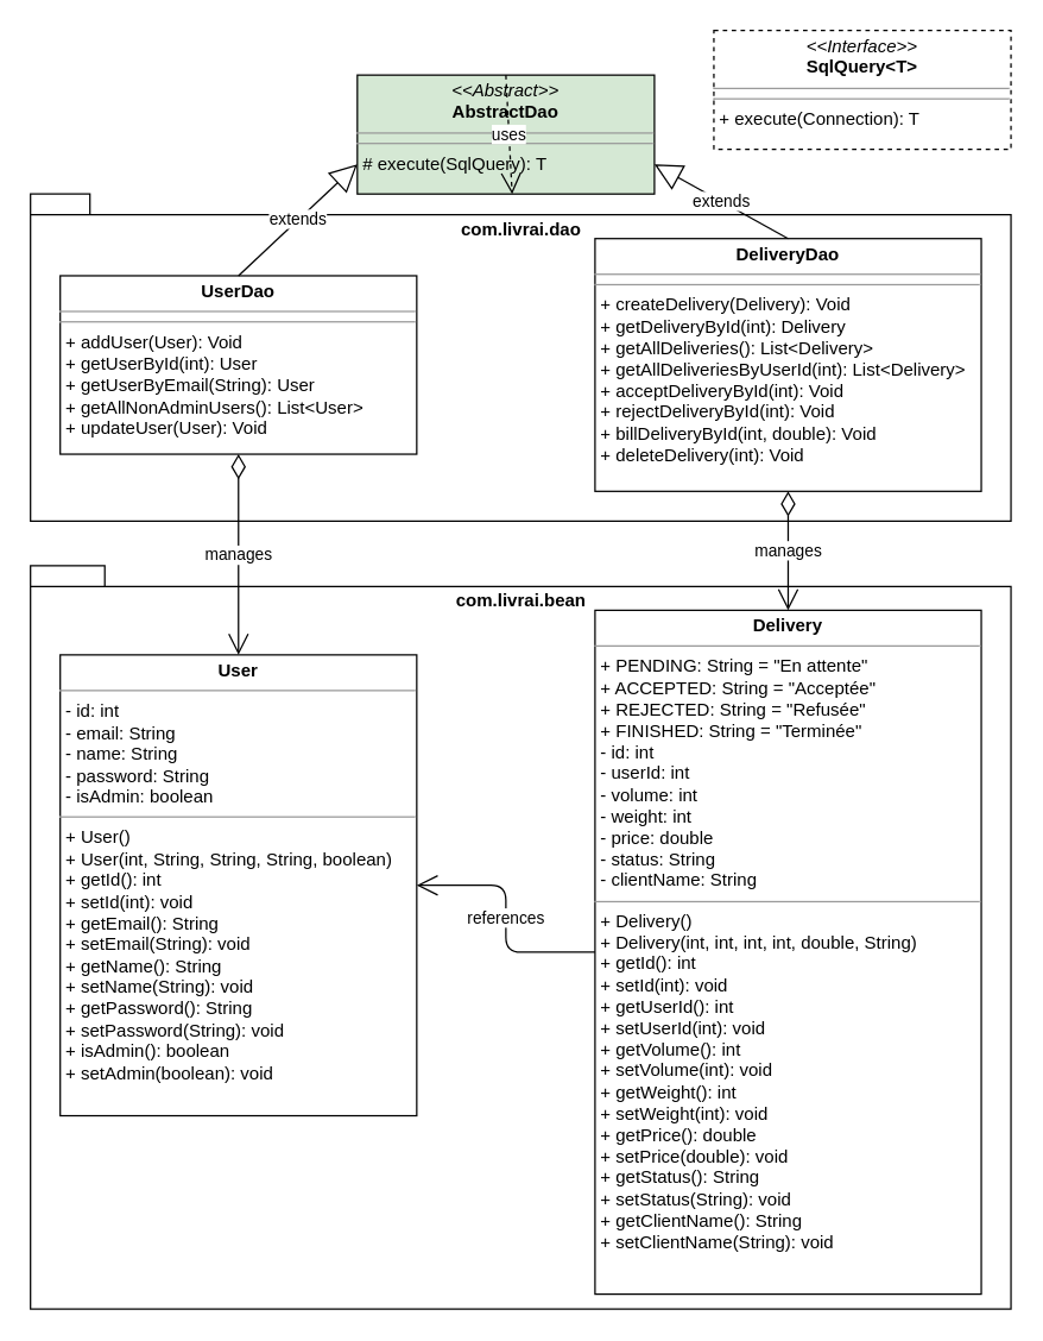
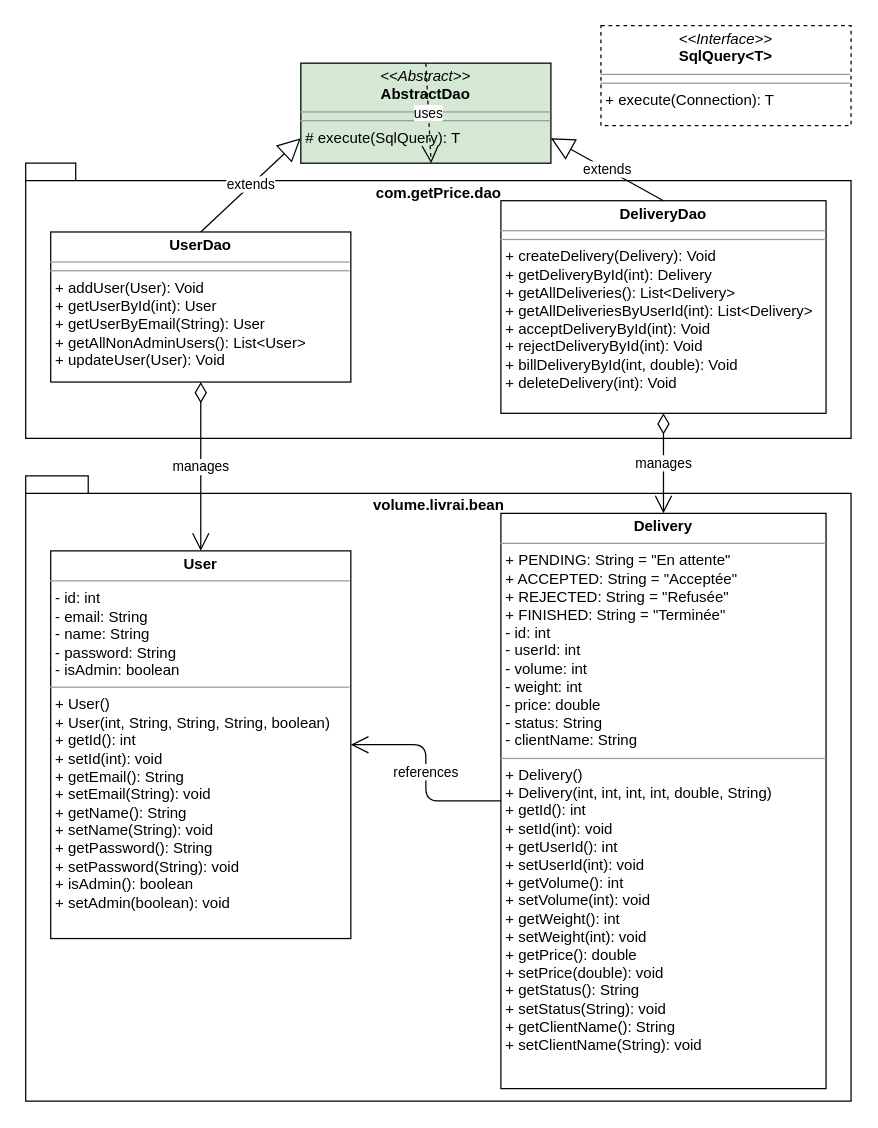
- <mxCell id="2" value="com.livrai.dao" style="shape=folder;fontStyle=1;spacingTop=10;tabWidth=40;tabHeight=14;tabPosition=left;html=1;verticalAlign=top;" vertex="1" parent="1"><mxGeometry x="20" y="130" width="660" height="220" as="geometry" /></mxCell>
+ <mxCell id="2" value="com.getPrice.dao" style="shape=folder;fontStyle=1;spacingTop=10;tabWidth=40;tabHeight=14;tabPosition=left;html=1;verticalAlign=top;" vertex="1" parent="1"><mxGeometry x="20" y="130" width="660" height="220" as="geometry" /></mxCell>
- <mxCell id="3" value="com.livrai.bean" style="shape=folder;fontStyle=1;spacingTop=10;tabWidth=40;tabHeight=14;tabPosition=left;html=1;verticalAlign=top;" vertex="1" parent="1"><mxGeometry x="20" y="380" width="660" height="500" as="geometry" /></mxCell>
+ <mxCell id="3" value="volume.livrai.bean" style="shape=folder;fontStyle=1;spacingTop=10;tabWidth=40;tabHeight=14;tabPosition=left;html=1;verticalAlign=top;" vertex="1" parent="1"><mxGeometry x="20" y="380" width="660" height="500" as="geometry" /></mxCell>
